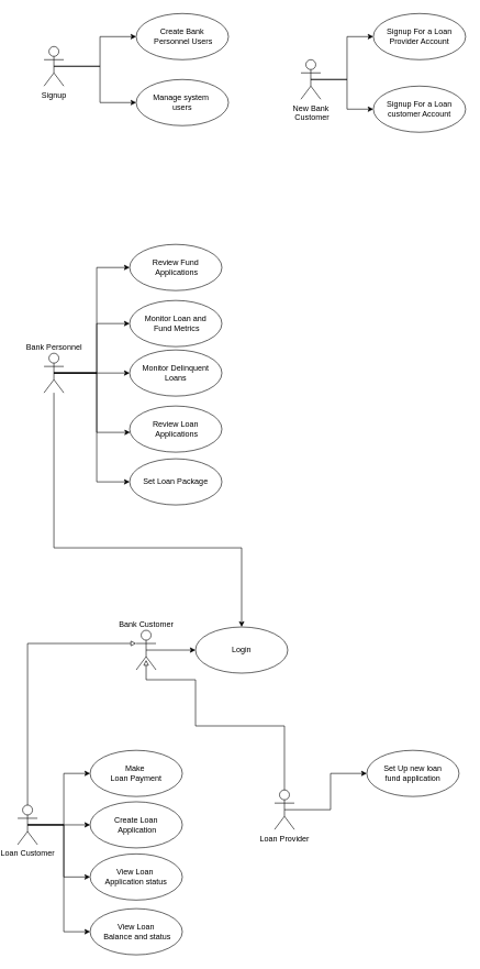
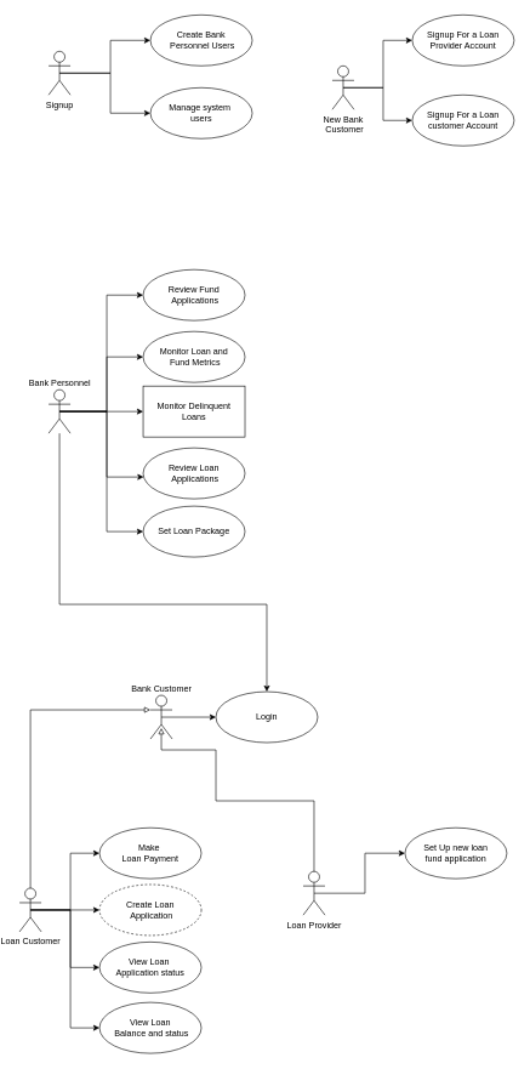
- <mxCell id="20" value="Monitor Delinquent&lt;div&gt;Loans&lt;/div&gt;" style="ellipse;whiteSpace=wrap;html=1;" parent="1" vertex="1"><mxGeometry x="190" y="530" width="140" height="70" as="geometry" /></mxCell>
+ <mxCell id="20" value="Monitor Delinquent&lt;div&gt;Loans&lt;/div&gt;" style="whiteSpace=wrap;html=1;rounded=0;" parent="1" vertex="1"><mxGeometry x="190" y="530" width="140" height="70" as="geometry" /></mxCell>
- <mxCell id="26" value="Create Loan&lt;div&gt;&amp;nbsp;Application&lt;/div&gt;" style="ellipse;whiteSpace=wrap;html=1;" parent="1" vertex="1"><mxGeometry x="130" y="1215" width="140" height="70" as="geometry" /></mxCell>
+ <mxCell id="26" value="Create Loan&lt;div&gt;&amp;nbsp;Application&lt;/div&gt;" style="ellipse;whiteSpace=wrap;html=1;dashed=1;" parent="1" vertex="1"><mxGeometry x="130" y="1215" width="140" height="70" as="geometry" /></mxCell>
